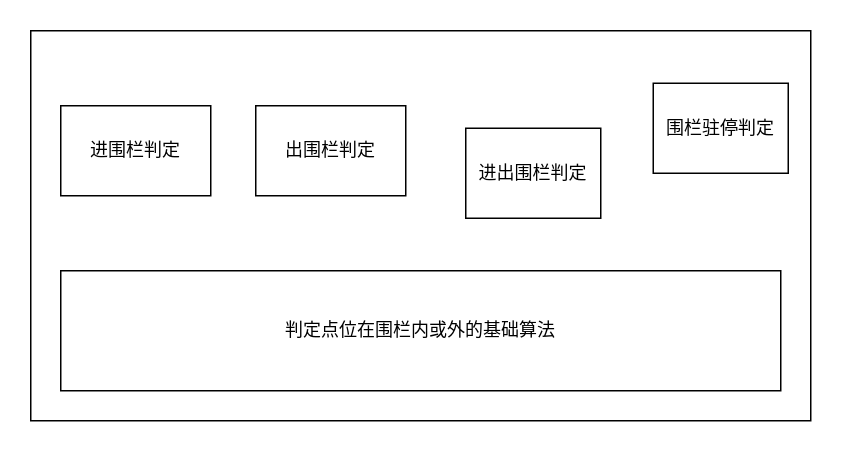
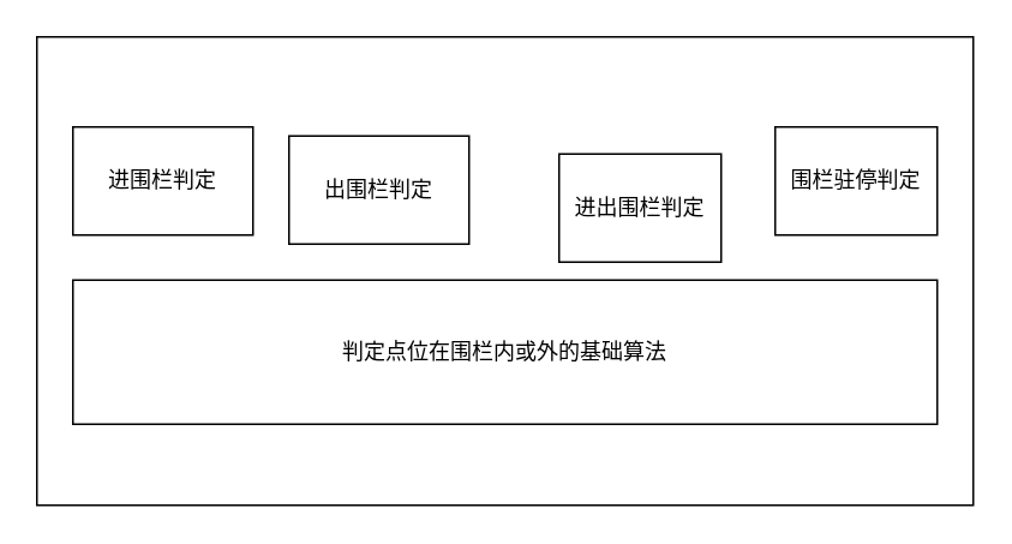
- <mxCell id="7" value="围栏驻停判定" style="rounded=0;whiteSpace=wrap;html=1;" vertex="1" parent="1"><mxGeometry x="435" y="55" width="90" height="60" as="geometry" /></mxCell>
+ <mxCell id="7" value="围栏驻停判定" style="rounded=0;whiteSpace=wrap;html=1;" vertex="1" parent="1"><mxGeometry x="430" y="70" width="90" height="60" as="geometry" /></mxCell>
- <mxCell id="5" value="出围栏判定" style="rounded=0;whiteSpace=wrap;html=1;" vertex="1" parent="1"><mxGeometry x="170" y="70" width="100" height="60" as="geometry" /></mxCell>
+ <mxCell id="5" value="出围栏判定" style="rounded=0;whiteSpace=wrap;html=1;" vertex="1" parent="1"><mxGeometry x="160" y="75" width="100" height="60" as="geometry" /></mxCell>
- <mxCell id="3" value="判定点位在围栏内或外的基础算法" style="rounded=0;whiteSpace=wrap;html=1;" vertex="1" parent="1"><mxGeometry x="40" y="180" width="480" height="80" as="geometry" /></mxCell>
+ <mxCell id="3" value="判定点位在围栏内或外的基础算法" style="rounded=0;whiteSpace=wrap;html=1;" vertex="1" parent="1"><mxGeometry x="40" y="155" width="480" height="80" as="geometry" /></mxCell>
